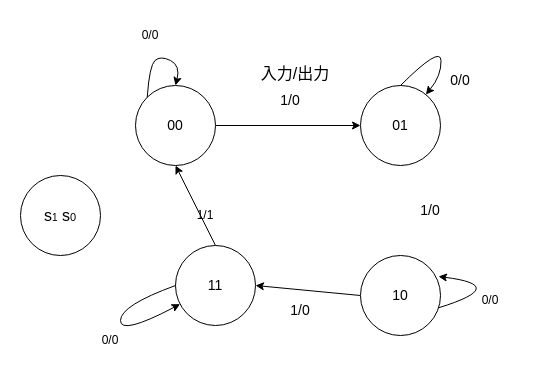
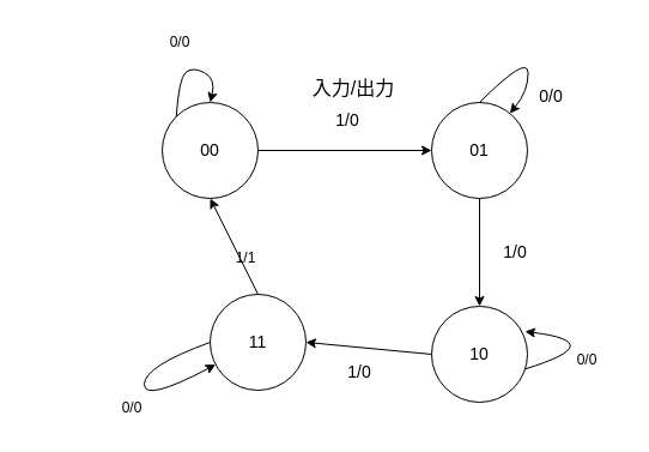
+ <mxCell id="4" style="edgeStyle=none;html=1;exitX=0.5;exitY=1;exitDx=0;exitDy=0;" edge="1" parent="1" source="5" target="7"><mxGeometry relative="1" as="geometry" /></mxCell>
- <mxCell id="10" value="&lt;font style=&quot;font-size: 16px;&quot;&gt;s&lt;/font&gt;&lt;font style=&quot;font-size: 10px;&quot;&gt;1&lt;/font&gt;&lt;font style=&quot;font-size: 16px;&quot;&gt; s&lt;/font&gt;&lt;font style=&quot;font-size: 11px;&quot;&gt;0&lt;/font&gt;" style="ellipse;whiteSpace=wrap;html=1;aspect=fixed;" vertex="1" parent="1"><mxGeometry x="20" y="175" width="80" height="80" as="geometry" /></mxCell>
